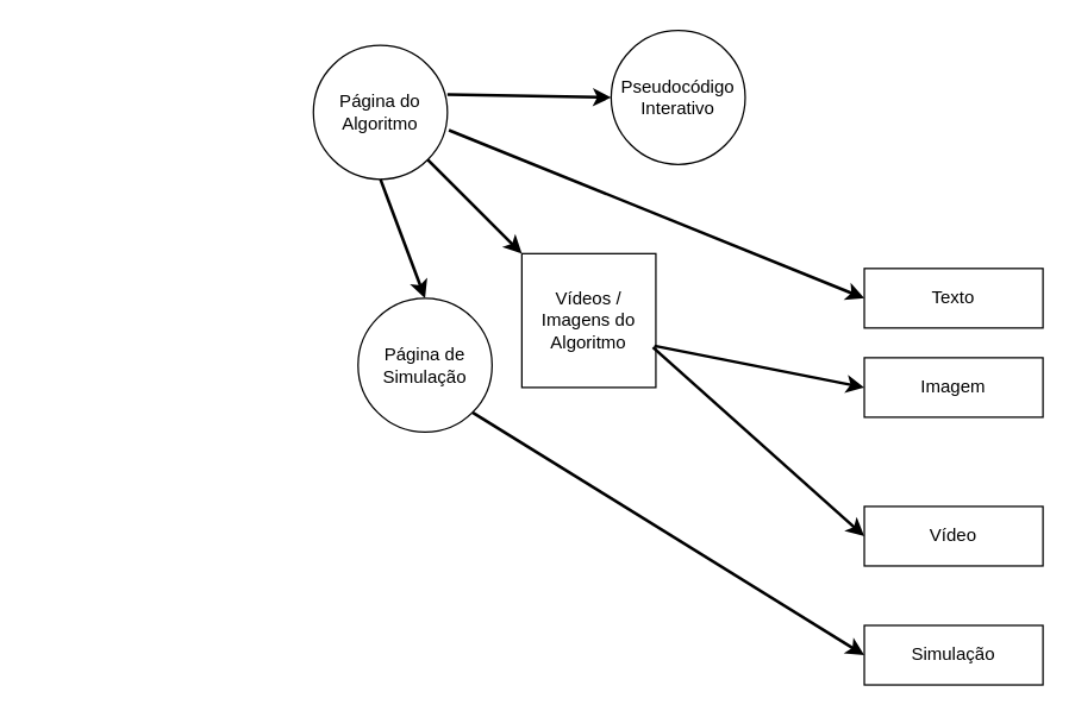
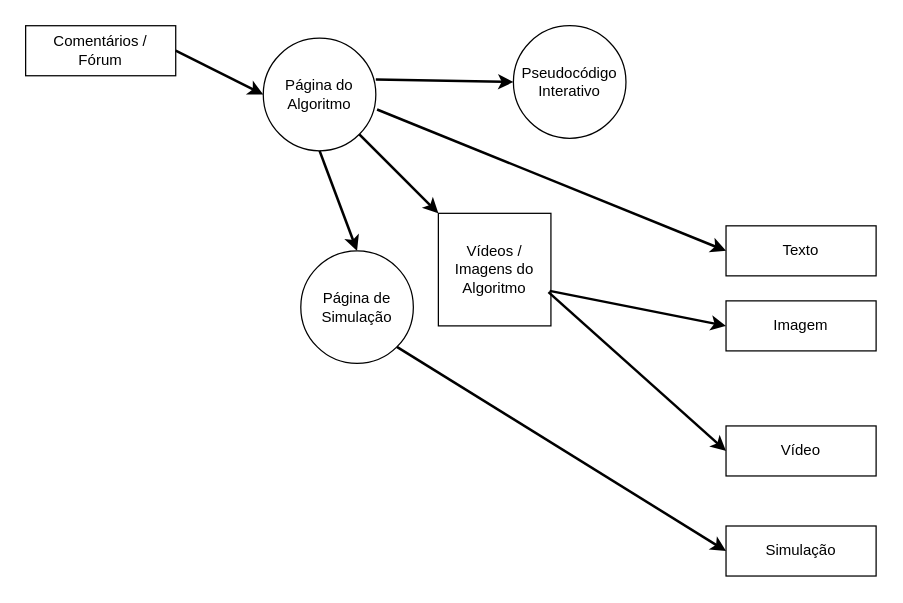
+ <mxCell id="3" value="&lt;div&gt;Comentários /&lt;/div&gt;&lt;div&gt;Fórum&lt;br&gt;&lt;/div&gt;" style="rounded=0;whiteSpace=wrap;html=1;" vertex="1" parent="1"><mxGeometry x="20" y="20" width="120" height="40" as="geometry" /></mxCell>
+ <mxCell id="4" value="" style="endArrow=classic;html=1;targetPerimeterSpacing=0;strokeWidth=2;exitX=1;exitY=0.5;exitDx=0;exitDy=0;entryX=0;entryY=0.5;entryDx=0;entryDy=0;" edge="1" parent="1" source="3" target="2"><mxGeometry width="50" height="50" relative="1" as="geometry"><mxPoint x="420" y="380" as="sourcePoint" /><mxPoint x="470" y="330" as="targetPoint" /></mxGeometry></mxCell>
